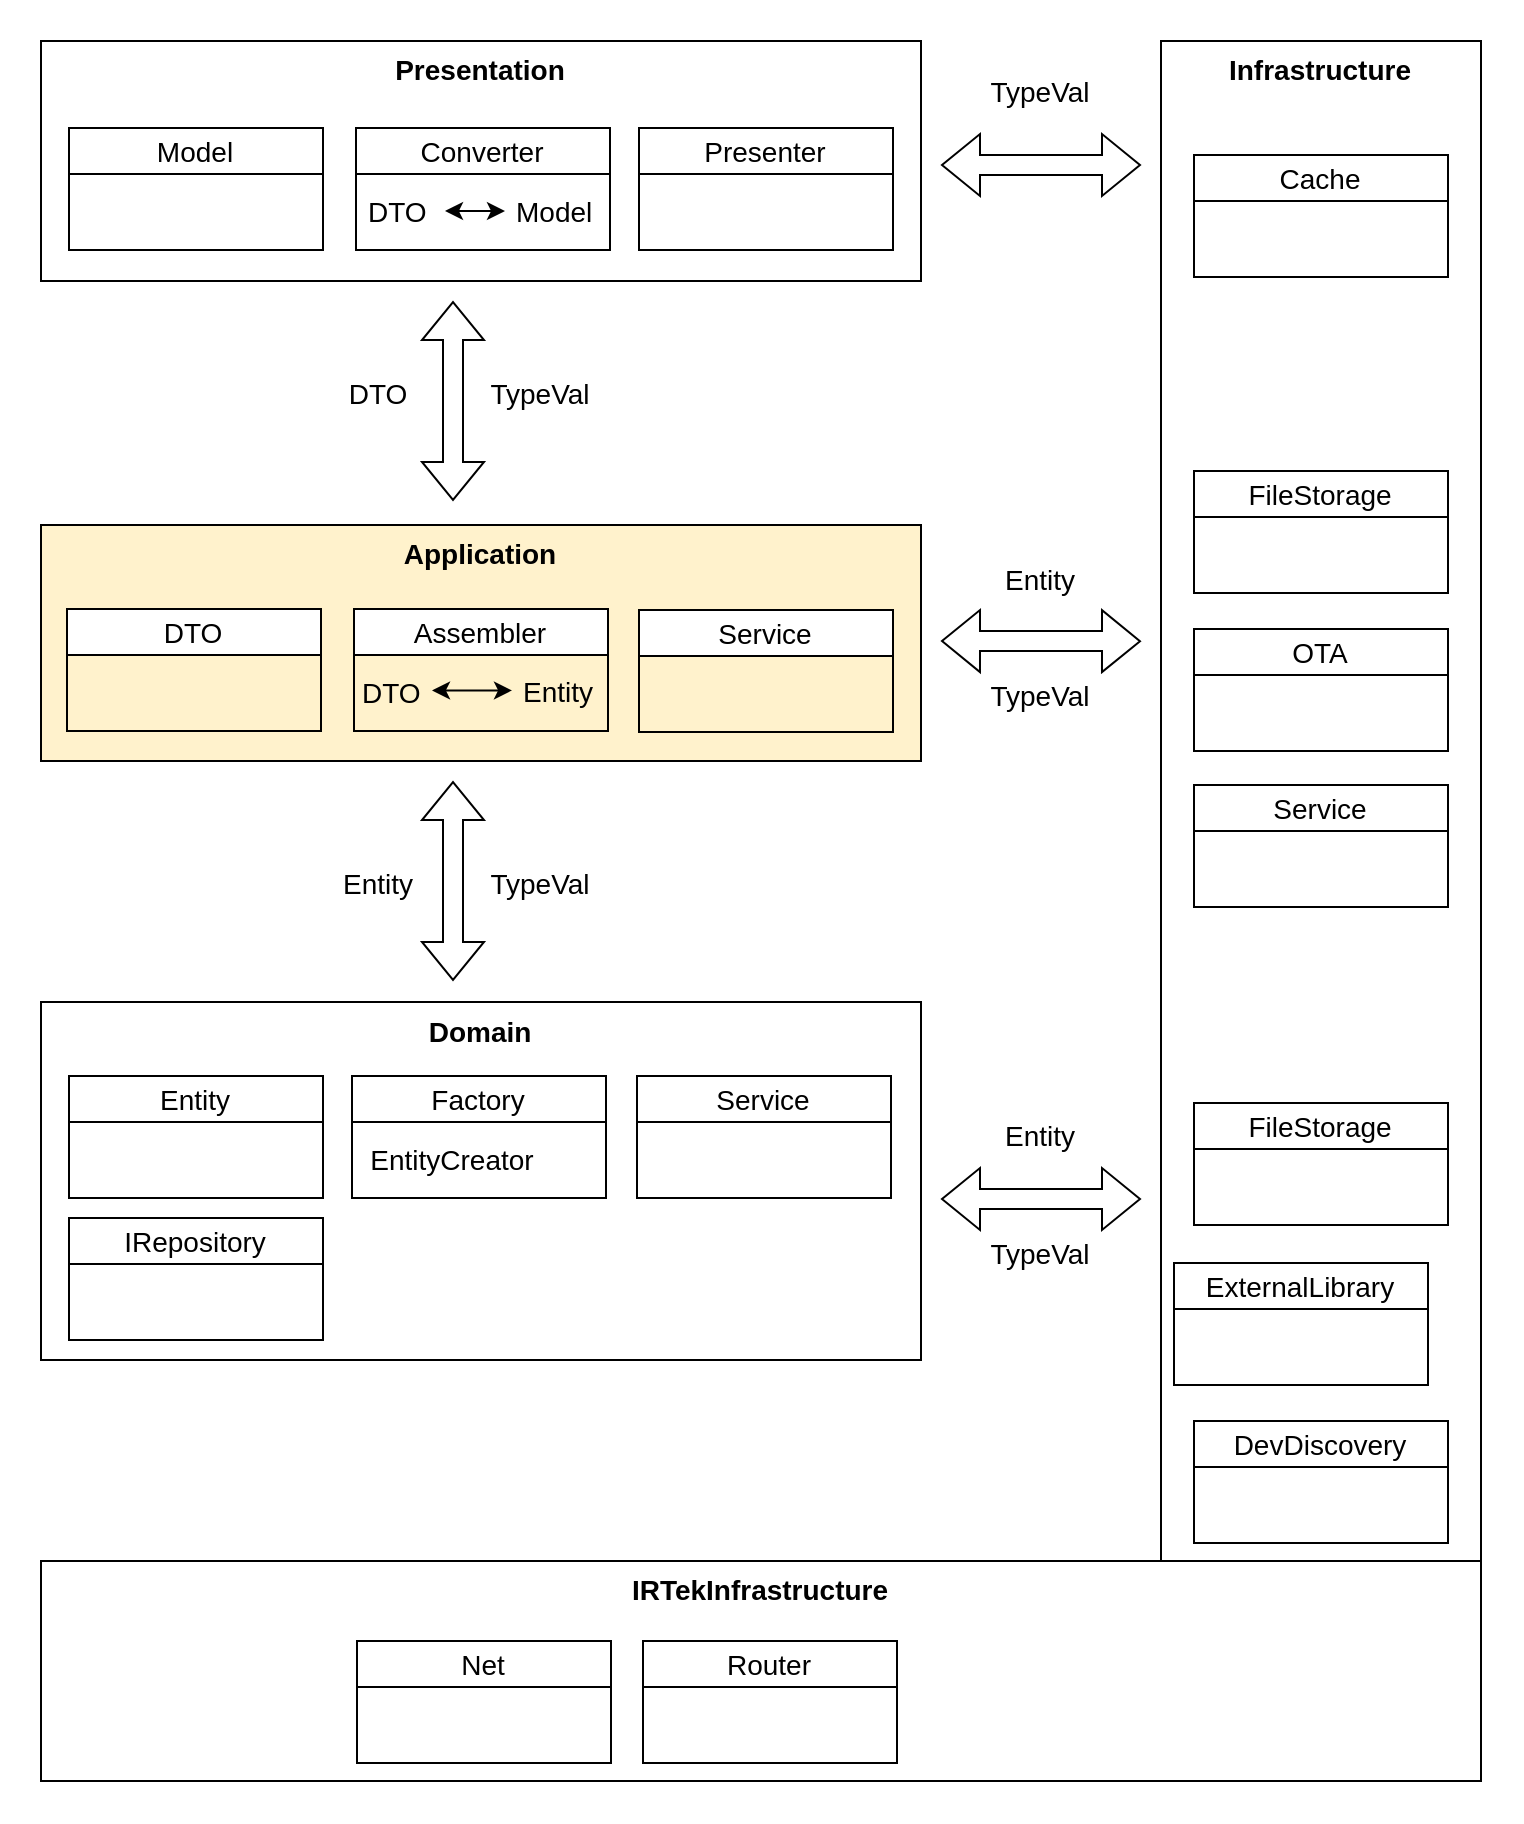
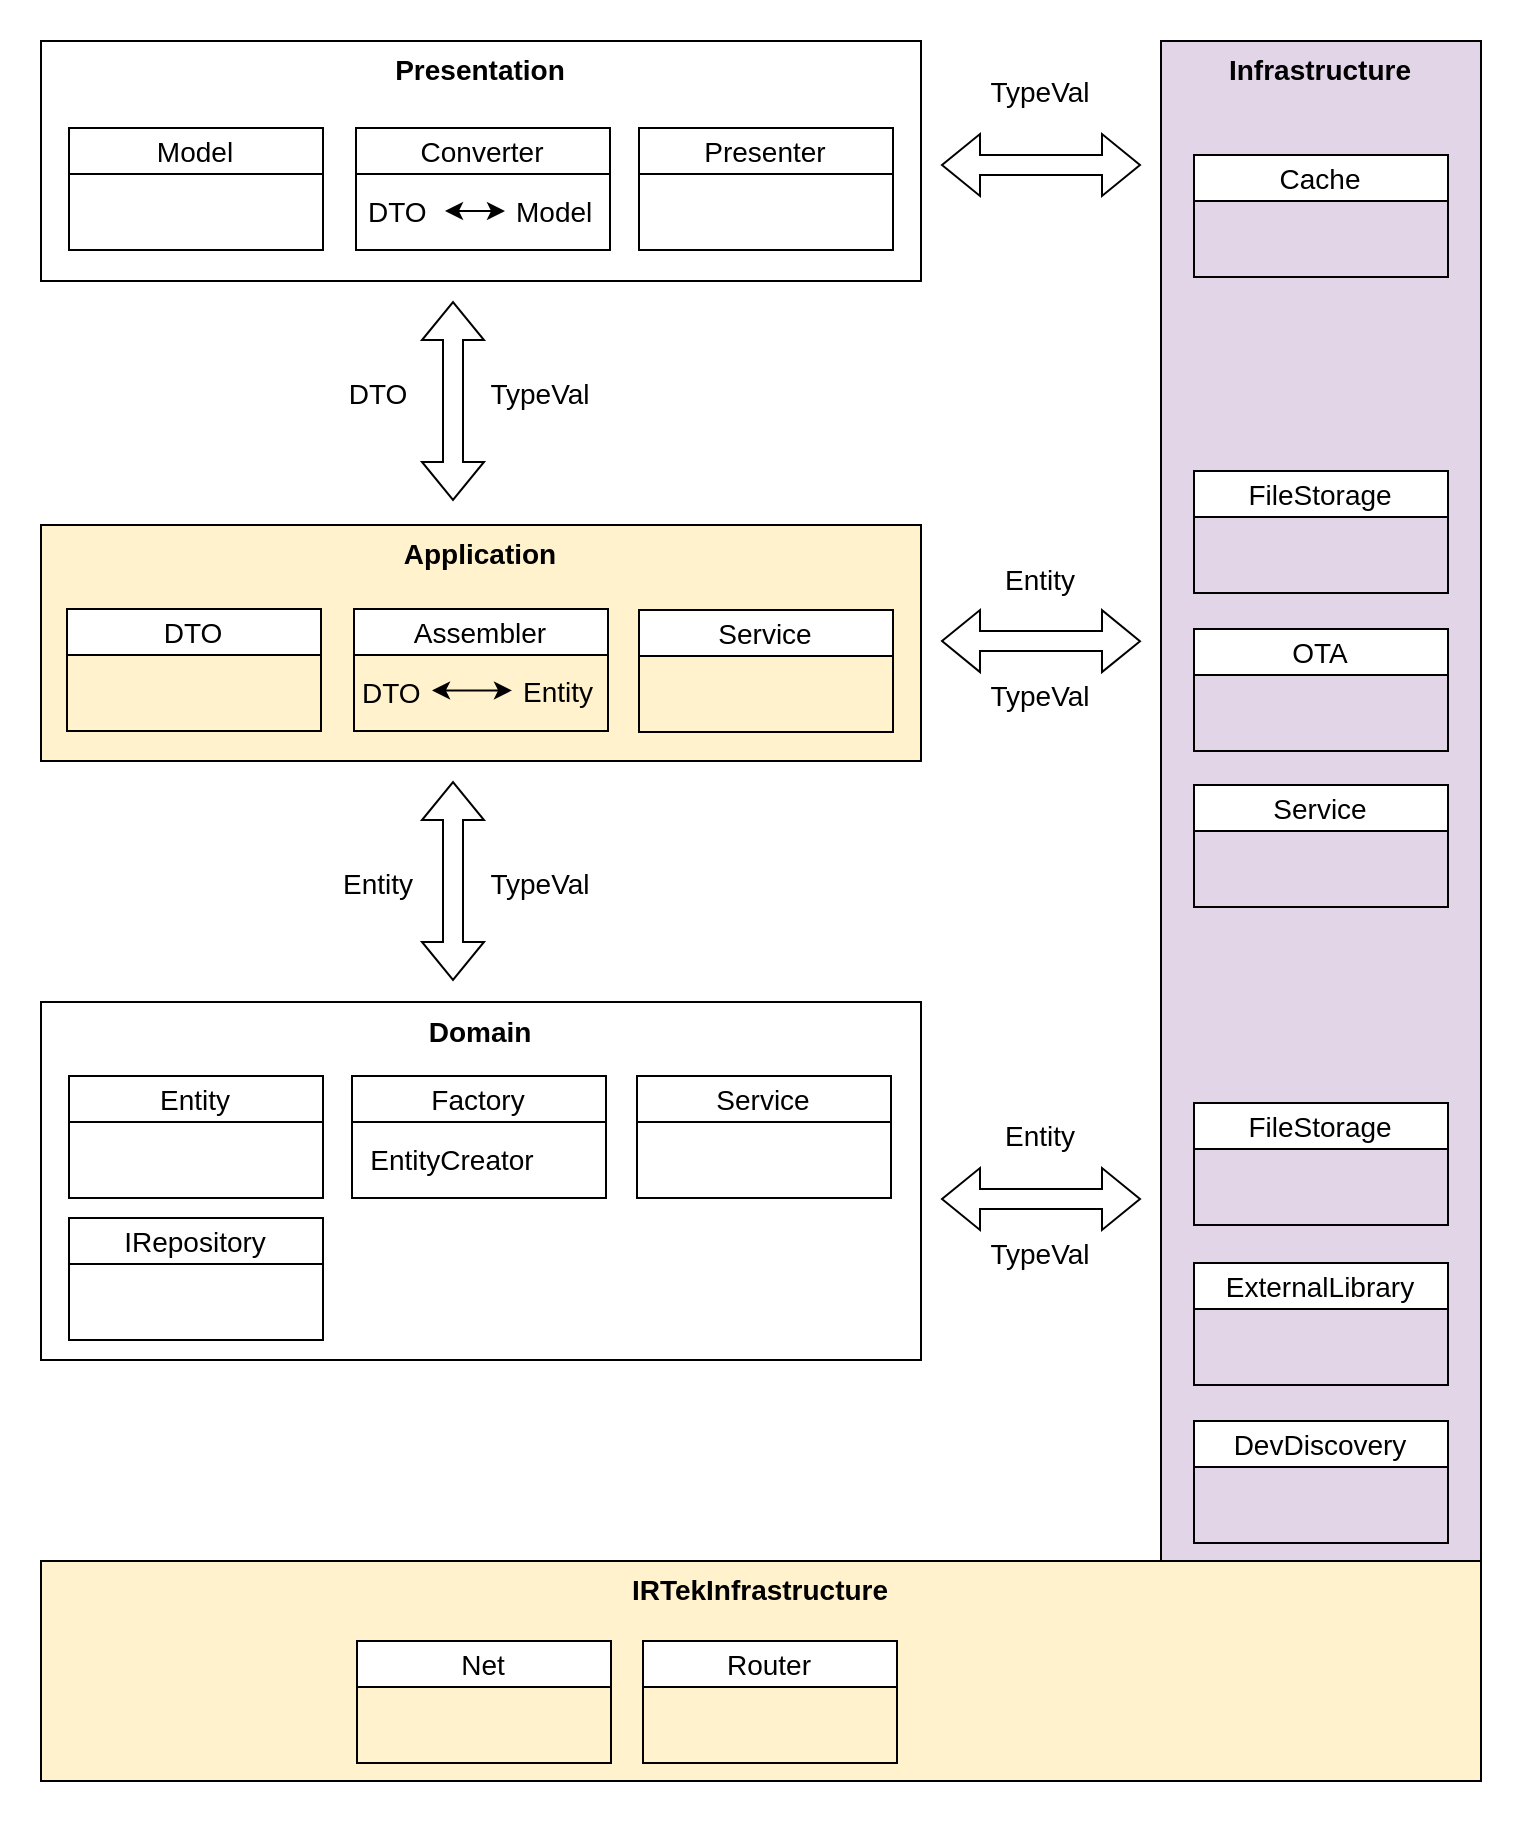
- <mxCell id="3" value="Infrastructure" style="rounded=0;whiteSpace=wrap;html=1;fontSize=14;fontStyle=1;verticalAlign=top;" parent="1" vertex="1"><mxGeometry x="580" y="20" width="160" height="760" as="geometry" /></mxCell>
+ <mxCell id="3" value="Infrastructure" style="rounded=0;whiteSpace=wrap;html=1;fontSize=14;fontStyle=1;verticalAlign=top;fillColor=#e1d5e7;" parent="1" vertex="1"><mxGeometry x="580" y="20" width="160" height="760" as="geometry" /></mxCell>
- <mxCell id="25" value="ExternalLibrary" style="swimlane;fontSize=14;startSize=23;fontStyle=0" parent="1" vertex="1"><mxGeometry x="586.5" y="631" width="127" height="61" as="geometry"><mxRectangle x="76.5" y="40" width="126.5" height="23" as="alternateBounds" /></mxGeometry></mxCell>
+ <mxCell id="25" value="ExternalLibrary" style="swimlane;fontSize=14;startSize=23;fontStyle=0" parent="1" vertex="1"><mxGeometry x="596.5" y="631" width="127" height="61" as="geometry"><mxRectangle x="76.5" y="40" width="126.5" height="23" as="alternateBounds" /></mxGeometry></mxCell>
- <mxCell id="43" value="IRTekInfrastructure" style="rounded=0;whiteSpace=wrap;html=1;verticalAlign=top;align=center;fontSize=14;horizontal=1;fontStyle=1" vertex="1" parent="1"><mxGeometry x="20" y="780" width="720" height="110" as="geometry" /></mxCell>
+ <mxCell id="43" value="IRTekInfrastructure" style="rounded=0;whiteSpace=wrap;html=1;verticalAlign=top;align=center;fontSize=14;horizontal=1;fontStyle=1;fillColor=#fff2cc;" vertex="1" parent="1"><mxGeometry x="20" y="780" width="720" height="110" as="geometry" /></mxCell>
